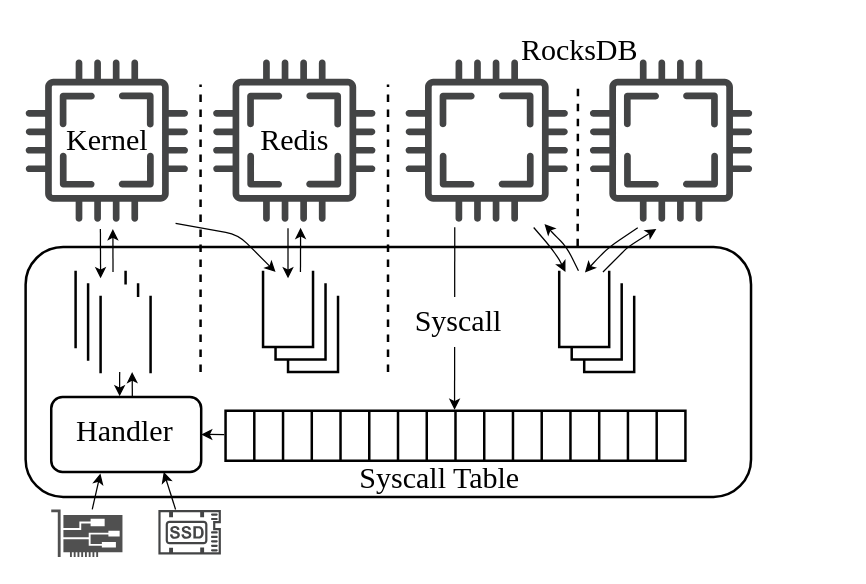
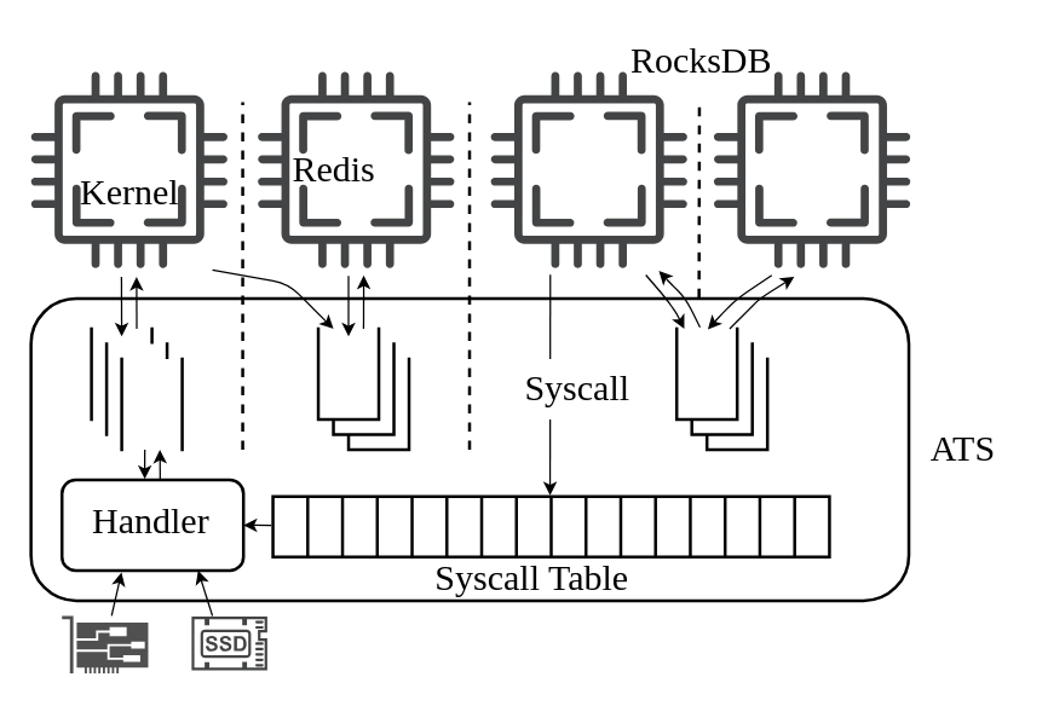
- <mxCell id="61" value="&lt;font face=&quot;Times New Roman&quot; style=&quot;font-size: 24px;&quot;&gt;Kernel&lt;/font&gt;" style="text;html=1;align=center;verticalAlign=middle;resizable=0;points=[];autosize=1;strokeColor=none;fillColor=none;" vertex="1" parent="59"><mxGeometry x="20" y="45" width="90" height="40" as="geometry" /></mxCell>
+ <mxCell id="61" value="&lt;font face=&quot;Times New Roman&quot; style=&quot;font-size: 24px;&quot;&gt;Kernel&lt;/font&gt;" style="text;html=1;align=center;verticalAlign=middle;resizable=0;points=[];autosize=1;strokeColor=none;fillColor=none;" vertex="1" parent="59"><mxGeometry x="20" y="60" width="90" height="40" as="geometry" /></mxCell>
- <mxCell id="64" value="&lt;font face=&quot;Times New Roman&quot; style=&quot;font-size: 24px;&quot;&gt;Redis&lt;/font&gt;" style="text;html=1;align=center;verticalAlign=middle;resizable=0;points=[];autosize=1;strokeColor=none;fillColor=none;" vertex="1" parent="62"><mxGeometry x="25" y="45" width="80" height="40" as="geometry" /></mxCell>
+ <mxCell id="64" value="&lt;font face=&quot;Times New Roman&quot; style=&quot;font-size: 24px;&quot;&gt;Redis&lt;/font&gt;" style="text;html=1;align=center;verticalAlign=middle;resizable=0;points=[];autosize=1;strokeColor=none;fillColor=none;" vertex="1" parent="62"><mxGeometry x="10" y="45" width="80" height="40" as="geometry" /></mxCell>
- <mxCell id="56" value="&lt;font face=&quot;Times New Roman&quot; style=&quot;font-size: 24px;&quot;&gt;Syscall&lt;/font&gt;" style="text;html=1;align=center;verticalAlign=middle;resizable=0;points=[];autosize=1;strokeColor=none;fillColor=default;" parent="1" vertex="1"><mxGeometry x="320.5" y="237" width="90" height="40" as="geometry" /></mxCell>
+ <mxCell id="56" value="&lt;font face=&quot;Times New Roman&quot; style=&quot;font-size: 24px;&quot;&gt;Syscall&lt;/font&gt;" style="text;html=1;align=center;verticalAlign=middle;resizable=0;points=[];autosize=1;strokeColor=none;fillColor=default;" parent="1" vertex="1"><mxGeometry x="335.5" y="237" width="90" height="40" as="geometry" /></mxCell>
+ <mxCell id="58" value="&lt;font face=&quot;Times New Roman&quot; style=&quot;font-size: 24px;&quot;&gt;ATS&lt;/font&gt;" style="text;html=1;align=center;verticalAlign=middle;resizable=0;points=[];autosize=1;strokeColor=none;fillColor=none;" vertex="1" parent="1"><mxGeometry x="600.5" y="277" width="70" height="40" as="geometry" /></mxCell>
